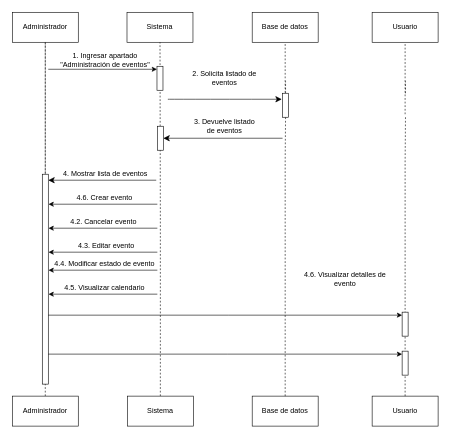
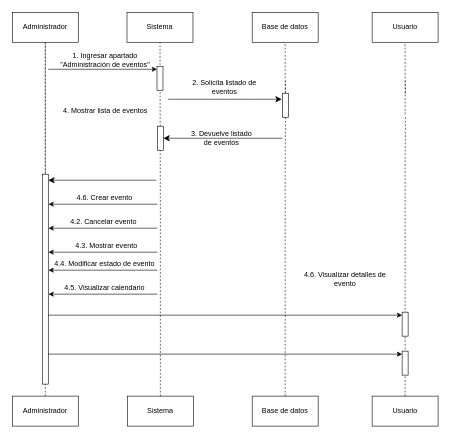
- <mxCell id="15" value="2. Solicita listado de eventos" style="text;html=1;align=center;verticalAlign=middle;whiteSpace=wrap;rounded=0;" vertex="1" parent="1"><mxGeometry x="306.38" y="120" width="136" height="20" as="geometry" /></mxCell>
+ <mxCell id="15" value="2. Solicita listado de eventos" style="text;html=1;align=center;verticalAlign=middle;whiteSpace=wrap;rounded=0;" vertex="1" parent="1"><mxGeometry x="306.38" y="135" width="136" height="20" as="geometry" /></mxCell>
- <mxCell id="17" value="3. Devuelve listado de eventos" style="text;html=1;align=center;verticalAlign=middle;whiteSpace=wrap;rounded=0;" vertex="1" parent="1"><mxGeometry x="314.38" y="200" width="120" height="20" as="geometry" /></mxCell>
+ <mxCell id="17" value="3. Devuelve listado de eventos" style="text;html=1;align=center;verticalAlign=middle;whiteSpace=wrap;rounded=0;" vertex="1" parent="1"><mxGeometry x="309.38" y="220" width="120" height="20" as="geometry" /></mxCell>
- <mxCell id="25" value="4. Mostrar lista de eventos" style="text;html=1;align=center;verticalAlign=middle;whiteSpace=wrap;rounded=0;" vertex="1" parent="1"><mxGeometry x="102.5" y="280" width="145" height="20" as="geometry" /></mxCell>
+ <mxCell id="25" value="4. Mostrar lista de eventos" style="text;html=1;align=center;verticalAlign=middle;whiteSpace=wrap;rounded=0;" vertex="1" parent="1"><mxGeometry x="102.5" y="175" width="145" height="20" as="geometry" /></mxCell>
- <mxCell id="32" value="4.3. Editar evento" style="text;html=1;align=center;verticalAlign=middle;whiteSpace=wrap;rounded=0;" vertex="1" parent="1"><mxGeometry x="91.82" y="400" width="170" height="20" as="geometry" /></mxCell>
+ <mxCell id="32" value="4.3. Mostrar evento" style="text;html=1;align=center;verticalAlign=middle;whiteSpace=wrap;rounded=0;" vertex="1" parent="1"><mxGeometry x="91.82" y="400" width="170" height="20" as="geometry" /></mxCell>
